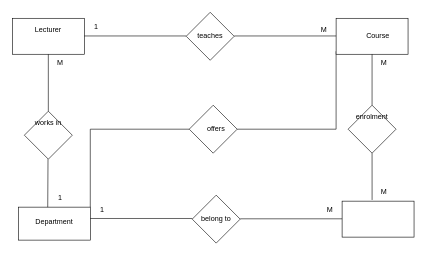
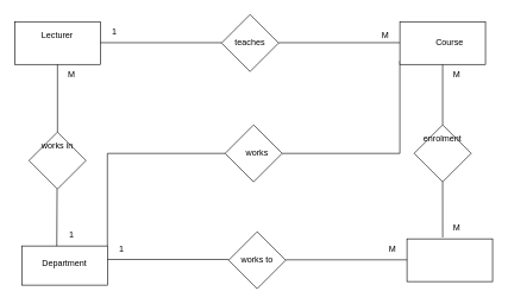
- <mxCell id="16" value="offers" style="text;html=1;align=center;verticalAlign=middle;whiteSpace=wrap;rounded=0;" vertex="1" parent="1"><mxGeometry x="330" y="200" width="60" height="30" as="geometry" /></mxCell>
+ <mxCell id="16" value="works" style="text;html=1;align=center;verticalAlign=middle;whiteSpace=wrap;rounded=0;" vertex="1" parent="1"><mxGeometry x="330" y="200" width="60" height="30" as="geometry" /></mxCell>
- <mxCell id="14" value="belong to" style="text;html=1;align=center;verticalAlign=middle;whiteSpace=wrap;rounded=0;" vertex="1" parent="1"><mxGeometry x="315" y="350" width="90" height="30" as="geometry" /></mxCell>
+ <mxCell id="14" value="works to" style="text;html=1;align=center;verticalAlign=middle;whiteSpace=wrap;rounded=0;" vertex="1" parent="1"><mxGeometry x="315" y="350" width="90" height="30" as="geometry" /></mxCell>
